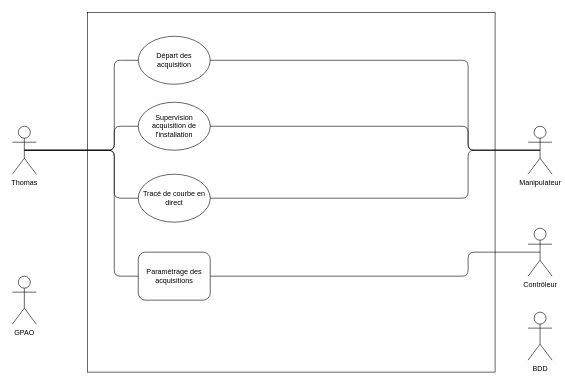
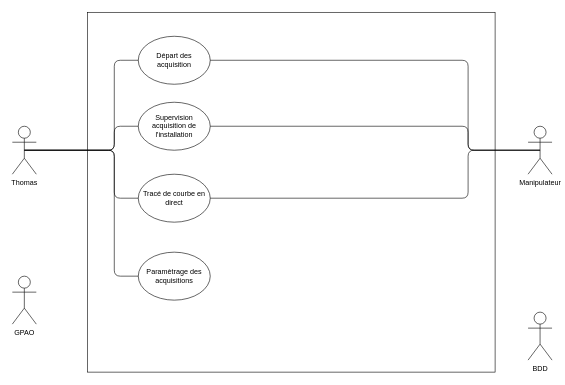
- <mxCell id="16" value="Contrôleur" style="shape=umlActor;verticalLabelPosition=bottom;verticalAlign=top;html=1;outlineConnect=0;" parent="1" vertex="1"><mxGeometry x="880" y="380" width="40" height="80" as="geometry" /></mxCell>
- <mxCell id="6" value="Paramètrage des acquisitions" style="whiteSpace=wrap;html=1;rounded=1;" parent="1" vertex="1"><mxGeometry x="230" y="420" width="120" height="80" as="geometry" /></mxCell>
+ <mxCell id="6" value="Paramètrage des acquisitions" style="ellipse;whiteSpace=wrap;html=1;" parent="1" vertex="1"><mxGeometry x="230" y="420" width="120" height="80" as="geometry" /></mxCell>
- <mxCell id="17" value="" style="endArrow=none;html=1;exitX=1;exitY=0.5;exitDx=0;exitDy=0;entryX=0.5;entryY=0.5;entryDx=0;entryDy=0;entryPerimeter=0;" parent="1" source="6" target="16" edge="1"><mxGeometry width="50" height="50" relative="1" as="geometry"><mxPoint x="450" y="220" as="sourcePoint" /><mxPoint x="500" y="170" as="targetPoint" /><Array as="points"><mxPoint x="780" y="460" /><mxPoint x="780" y="420" /></Array></mxGeometry></mxCell>
